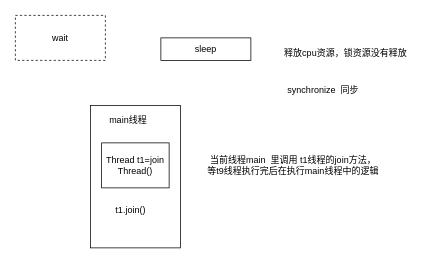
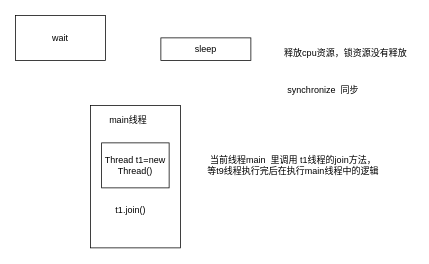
- <mxCell id="5" value="wait" style="rounded=0;whiteSpace=wrap;html=1;dashed=1;" vertex="1" parent="1"><mxGeometry x="20" y="20" width="120" height="60" as="geometry" /></mxCell>
+ <mxCell id="5" value="wait" style="rounded=0;whiteSpace=wrap;html=1;" vertex="1" parent="1"><mxGeometry x="20" y="20" width="120" height="60" as="geometry" /></mxCell>
- <mxCell id="8" value="Thread t1=join Thread()" style="rounded=0;whiteSpace=wrap;html=1;" vertex="1" parent="1"><mxGeometry x="135" y="190" width="90" height="60" as="geometry" /></mxCell>
+ <mxCell id="8" value="Thread t1=new Thread()" style="rounded=0;whiteSpace=wrap;html=1;" vertex="1" parent="1"><mxGeometry x="135" y="190" width="90" height="60" as="geometry" /></mxCell>
